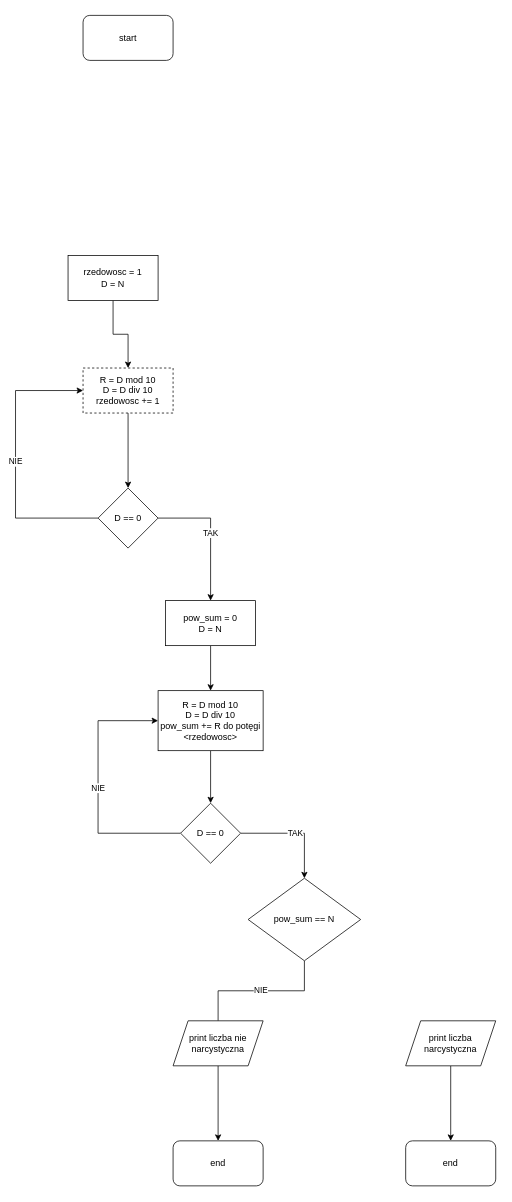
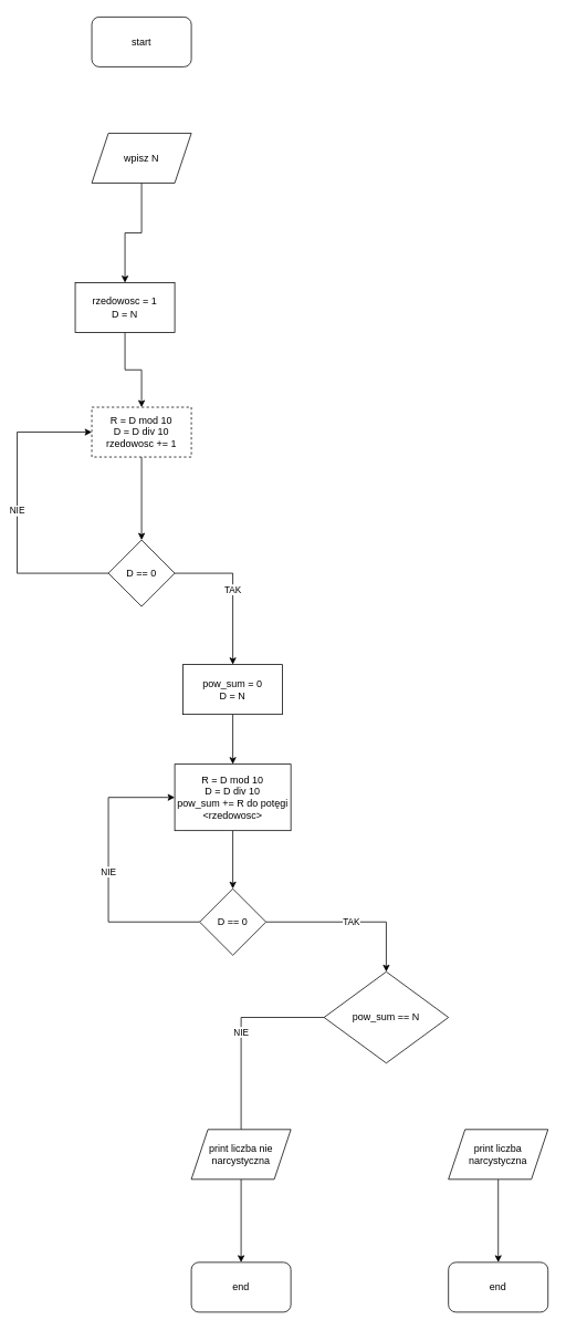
+ <mxCell id="4" value="wpisz N" style="shape=parallelogram;perimeter=parallelogramPerimeter;whiteSpace=wrap;html=1;fixedSize=1;" vertex="1" parent="1"><mxGeometry x="110" y="160" width="120" height="60" as="geometry" /></mxCell>
+ <mxCell id="3" style="edgeStyle=orthogonalEdgeStyle;rounded=0;orthogonalLoop=1;jettySize=auto;html=1;" edge="1" parent="1" source="4" target="6"><mxGeometry relative="1" as="geometry" /></mxCell>
- <mxCell id="20" value="pow_sum == N" style="rhombus;whiteSpace=wrap;html=1;" vertex="1" parent="1"><mxGeometry x="330" y="1170" width="150" height="110" as="geometry" /></mxCell>
+ <mxCell id="20" value="pow_sum == N" style="rhombus;whiteSpace=wrap;html=1;" vertex="1" parent="1"><mxGeometry x="390" y="1170" width="150" height="110" as="geometry" /></mxCell>
